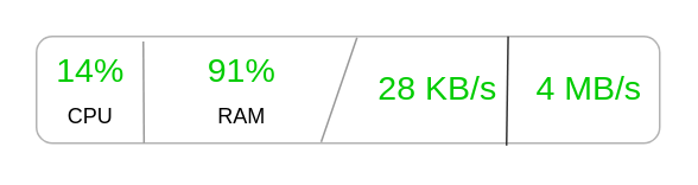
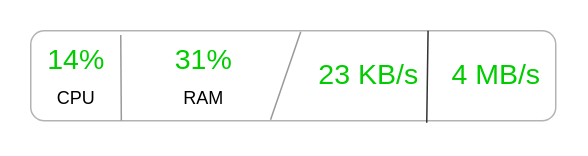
- <mxCell id="4" value="&lt;font style=&quot;color: rgb(0, 204, 0); font-size: 19px;&quot;&gt;91%&lt;/font&gt;" style="text;html=1;align=center;verticalAlign=middle;resizable=0;points=[];autosize=1;strokeColor=none;fillColor=none;" vertex="1" parent="1"><mxGeometry x="105" y="20" width="60" height="40" as="geometry" /></mxCell>
+ <mxCell id="4" value="&lt;font style=&quot;color: rgb(0, 204, 0); font-size: 19px;&quot;&gt;31%&lt;/font&gt;" style="text;html=1;align=center;verticalAlign=middle;resizable=0;points=[];autosize=1;strokeColor=none;fillColor=none;" vertex="1" parent="1"><mxGeometry x="105" y="20" width="60" height="40" as="geometry" /></mxCell>
- <mxCell id="5" value="&lt;font style=&quot;color: rgb(0, 204, 0); font-size: 19px;&quot;&gt;28 KB/s&lt;/font&gt;" style="text;html=1;align=center;verticalAlign=middle;resizable=0;points=[];autosize=1;strokeColor=none;fillColor=none;" vertex="1" parent="1"><mxGeometry x="200" y="30" width="90" height="40" as="geometry" /></mxCell>
+ <mxCell id="5" value="&lt;font style=&quot;color: rgb(0, 204, 0); font-size: 19px;&quot;&gt;23 KB/s&lt;/font&gt;" style="text;html=1;align=center;verticalAlign=middle;resizable=0;points=[];autosize=1;strokeColor=none;fillColor=none;" vertex="1" parent="1"><mxGeometry x="200" y="30" width="90" height="40" as="geometry" /></mxCell>
